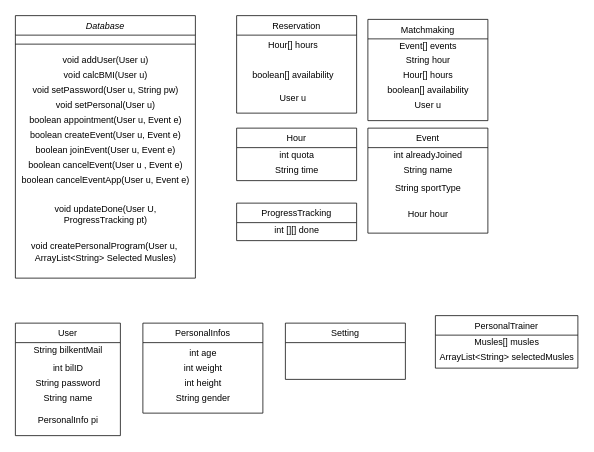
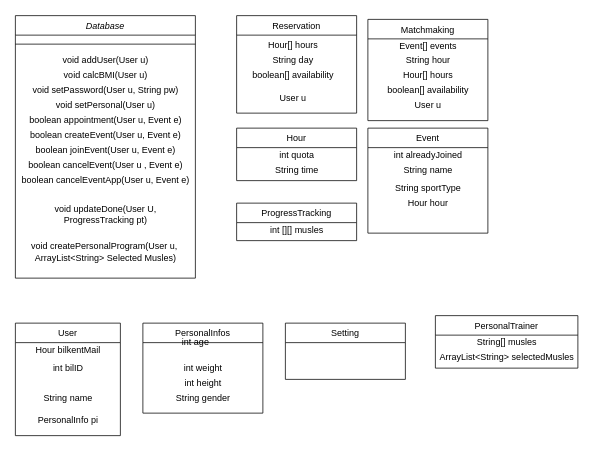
+ <mxCell id="31" value="String day" style="text;html=1;align=center;verticalAlign=middle;resizable=0;points=[];autosize=1;strokeColor=none;fillColor=none;" vertex="1" parent="1"><mxGeometry x="355" y="70" width="70" height="20" as="geometry" /></mxCell>
- <mxCell id="47" value="Hour hour" style="text;html=1;align=center;verticalAlign=middle;resizable=0;points=[];autosize=1;strokeColor=none;fillColor=none;" vertex="1" parent="1"><mxGeometry x="535" y="275" width="70" height="20" as="geometry" /></mxCell>
+ <mxCell id="47" value="Hour hour" style="text;html=1;align=center;verticalAlign=middle;resizable=0;points=[];autosize=1;strokeColor=none;fillColor=none;" vertex="1" parent="1"><mxGeometry x="535" y="260" width="70" height="20" as="geometry" /></mxCell>
- <mxCell id="49" value="int [][] done" style="text;html=1;align=center;verticalAlign=middle;resizable=0;points=[];autosize=1;strokeColor=none;fillColor=none;" vertex="1" parent="48"><mxGeometry y="26" width="160" height="20" as="geometry" /></mxCell>
+ <mxCell id="49" value="int [][] musles" style="text;html=1;align=center;verticalAlign=middle;resizable=0;points=[];autosize=1;strokeColor=none;fillColor=none;" vertex="1" parent="48"><mxGeometry y="26" width="160" height="20" as="geometry" /></mxCell>
- <mxCell id="51" value="Musles[] musles" style="text;html=1;align=center;verticalAlign=middle;resizable=0;points=[];autosize=1;strokeColor=none;fillColor=none;" vertex="1" parent="50"><mxGeometry y="26" width="190" height="20" as="geometry" /></mxCell>
+ <mxCell id="51" value="String[] musles" style="text;html=1;align=center;verticalAlign=middle;resizable=0;points=[];autosize=1;strokeColor=none;fillColor=none;" vertex="1" parent="50"><mxGeometry y="26" width="190" height="20" as="geometry" /></mxCell>
- <mxCell id="18" value="String bilkentMail" style="text;html=1;align=center;verticalAlign=middle;resizable=0;points=[];autosize=1;strokeColor=none;fillColor=none;" vertex="1" parent="17"><mxGeometry y="26" width="140" height="20" as="geometry" /></mxCell>
+ <mxCell id="18" value="Hour bilkentMail" style="text;html=1;align=center;verticalAlign=middle;resizable=0;points=[];autosize=1;strokeColor=none;fillColor=none;" vertex="1" parent="17"><mxGeometry y="26" width="140" height="20" as="geometry" /></mxCell>
- <mxCell id="25" value="int age" style="text;html=1;align=center;verticalAlign=middle;resizable=0;points=[];autosize=1;strokeColor=none;fillColor=none;" vertex="1" parent="1"><mxGeometry x="245" y="460" width="50" height="20" as="geometry" /></mxCell>
+ <mxCell id="25" value="int age" style="text;html=1;align=center;verticalAlign=middle;resizable=0;points=[];autosize=1;strokeColor=none;fillColor=none;" vertex="1" parent="1"><mxGeometry x="235" y="445" width="50" height="20" as="geometry" /></mxCell>
- <mxCell id="21" value="String password" style="text;html=1;align=center;verticalAlign=middle;resizable=0;points=[];autosize=1;strokeColor=none;fillColor=none;" vertex="1" parent="1"><mxGeometry x="40" y="500" width="100" height="20" as="geometry" /></mxCell>
